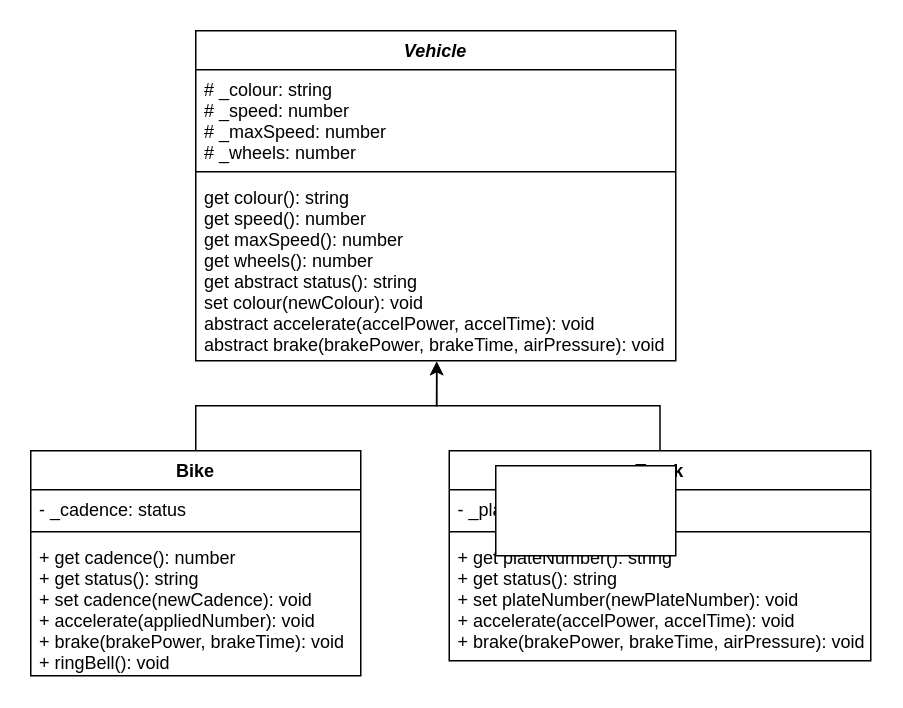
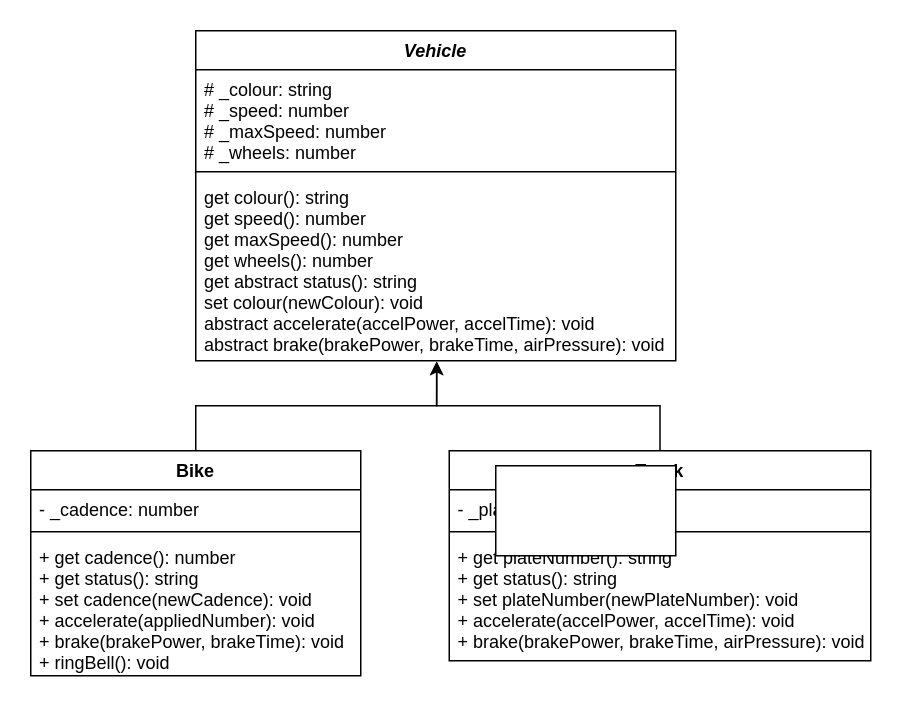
- <mxCell id="8" value="- _cadence: status" style="text;strokeColor=none;fillColor=none;align=left;verticalAlign=top;spacingLeft=4;spacingRight=4;overflow=hidden;rotatable=0;points=[[0,0.5],[1,0.5]];portConstraint=eastwest;" parent="7" vertex="1"><mxGeometry y="26" width="220" height="24" as="geometry" /></mxCell>
+ <mxCell id="8" value="- _cadence: number" style="text;strokeColor=none;fillColor=none;align=left;verticalAlign=top;spacingLeft=4;spacingRight=4;overflow=hidden;rotatable=0;points=[[0,0.5],[1,0.5]];portConstraint=eastwest;" parent="7" vertex="1"><mxGeometry y="26" width="220" height="24" as="geometry" /></mxCell>
